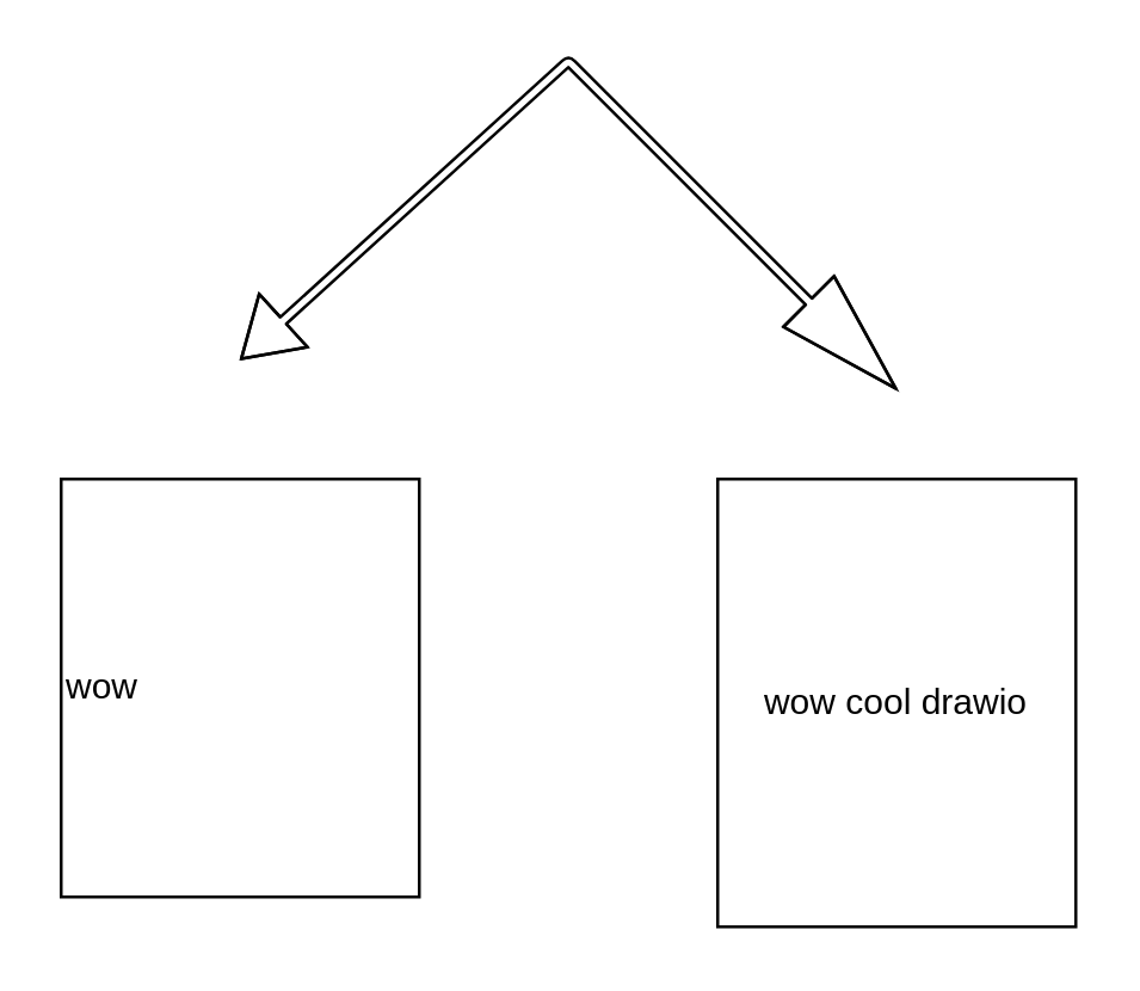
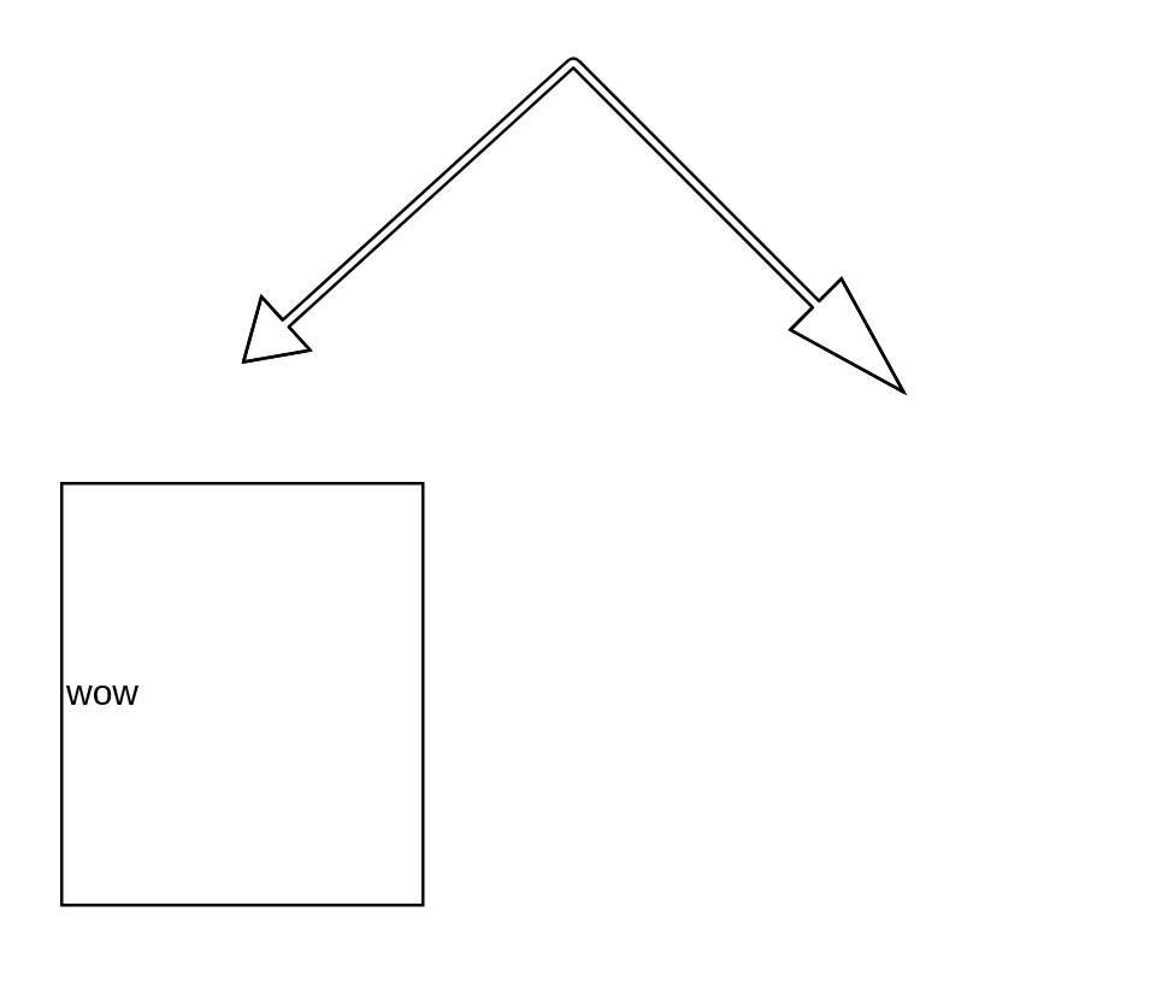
- <mxCell id="3" value="wow cool drawio" style="rounded=0;whiteSpace=wrap;html=1;" vertex="1" parent="1"><mxGeometry x="240" y="160" width="120" height="150" as="geometry" /></mxCell>
